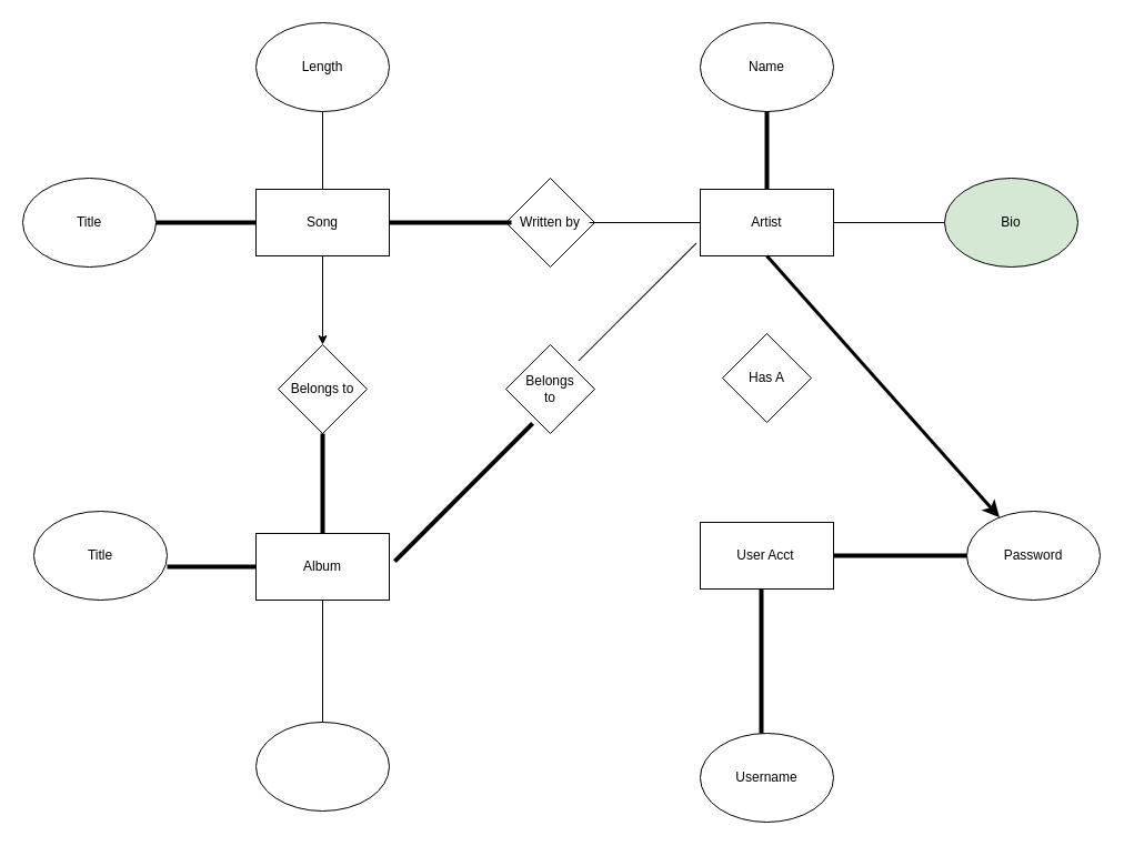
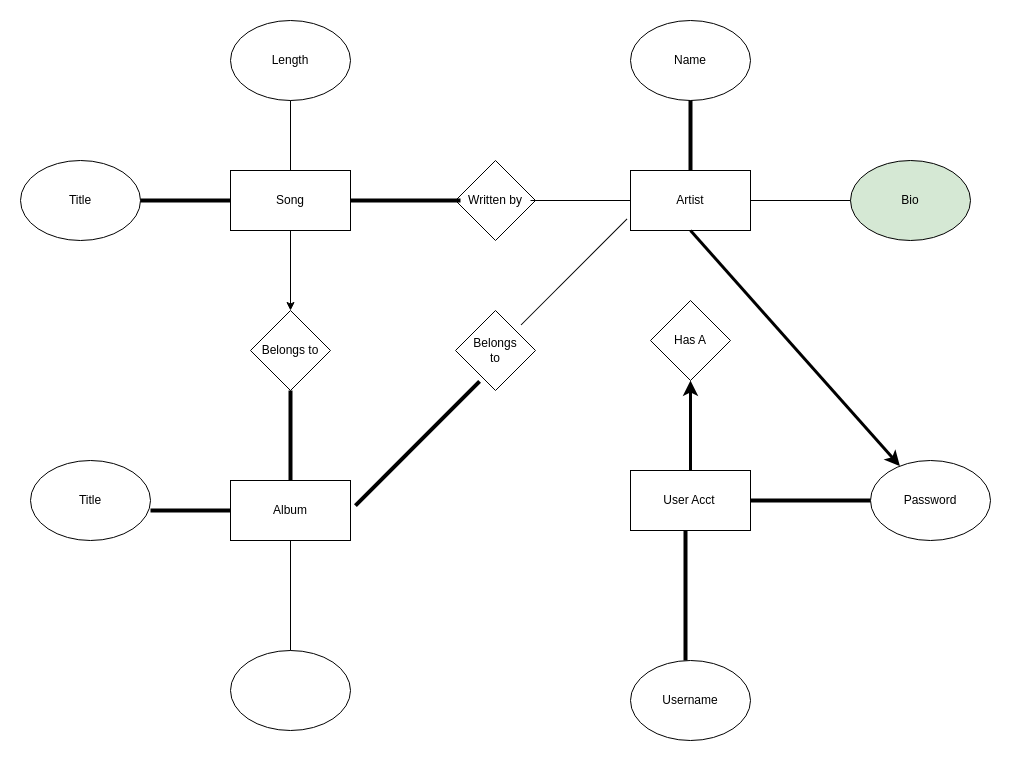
+ <mxCell id="5" value="" style="edgeStyle=none;html=1;strokeColor=default;strokeWidth=3;" edge="1" parent="1" source="6" target="18"><mxGeometry relative="1" as="geometry" /></mxCell>
